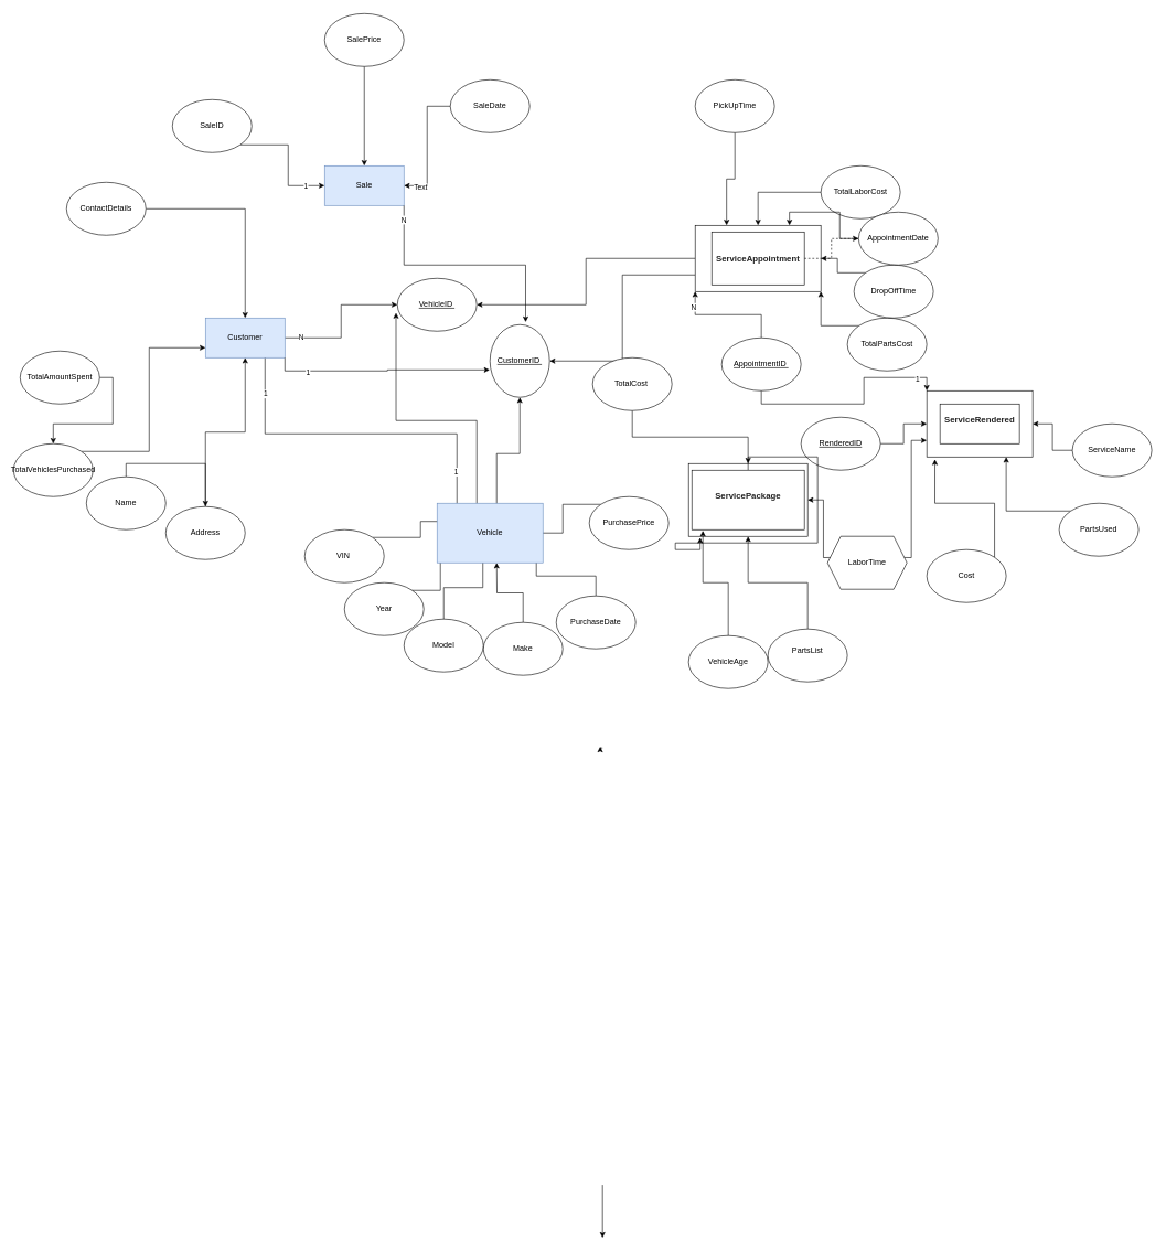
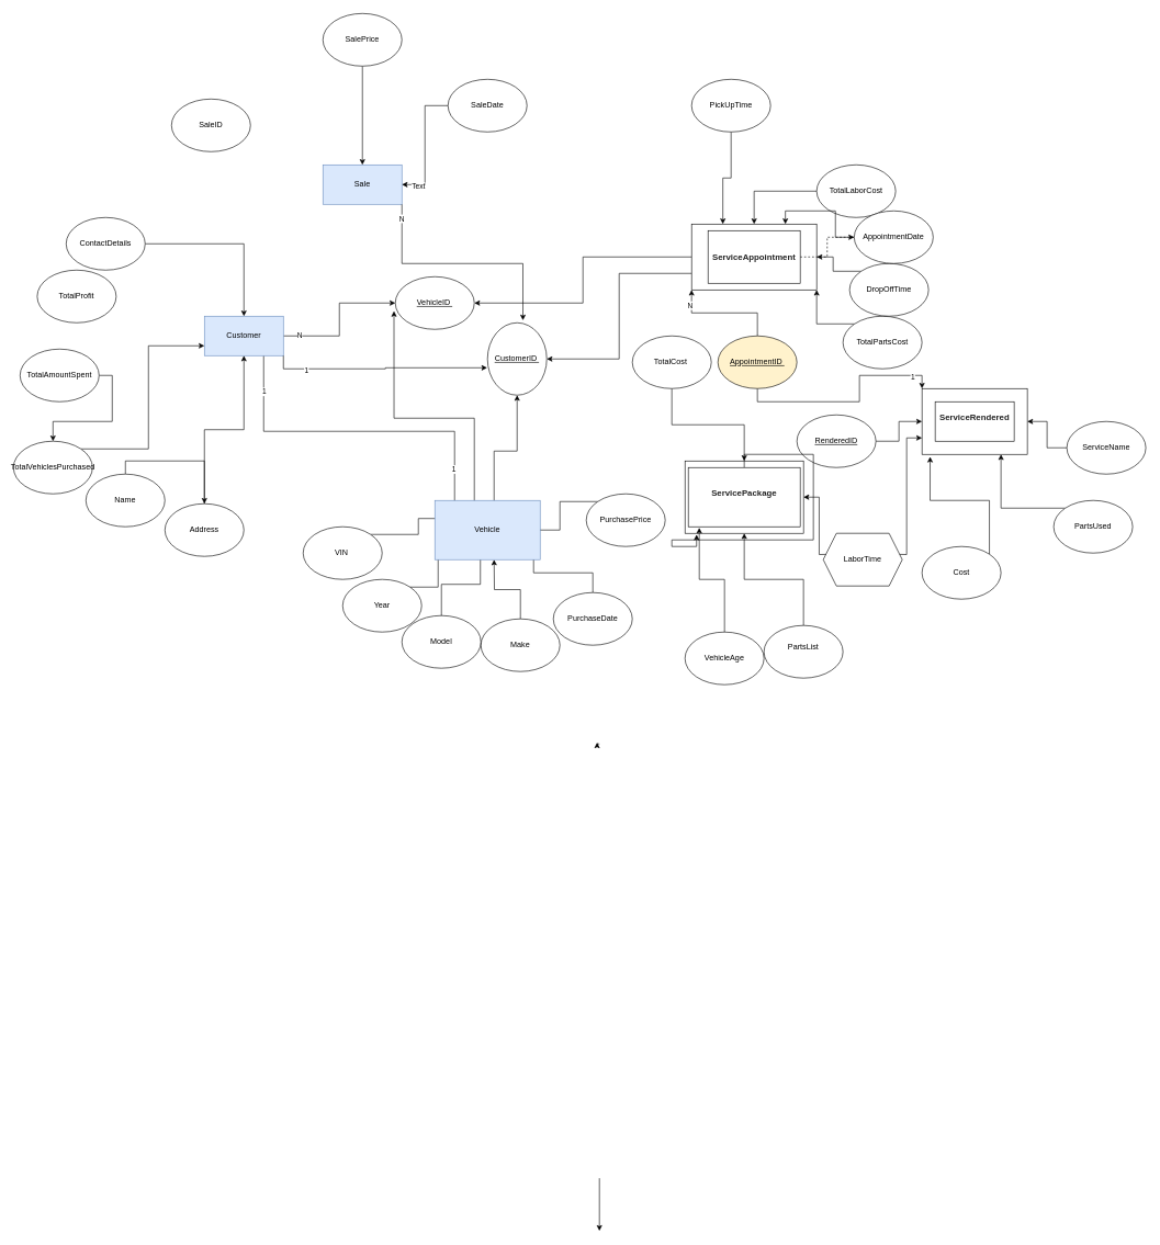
- <mxCell id="49" style="edgeStyle=orthogonalEdgeStyle;rounded=0;orthogonalLoop=1;jettySize=auto;html=1;exitX=1;exitY=1;exitDx=0;exitDy=0;entryX=0;entryY=0.5;entryDx=0;entryDy=0;" parent="1" source="51" target="2" edge="1"><mxGeometry relative="1" as="geometry" /></mxCell>
- <mxCell id="50" value="1" style="edgeLabel;html=1;align=center;verticalAlign=middle;resizable=0;points=[];" parent="49" vertex="1" connectable="0"><mxGeometry x="0.702" relative="1" as="geometry"><mxPoint as="offset" /></mxGeometry></mxCell>
- <mxCell id="22" value="ContactDetails" style="ellipse;whiteSpace=wrap;html=1;" parent="1" vertex="1"><mxGeometry x="100" y="275" width="120" height="80" as="geometry" /></mxCell>
+ <mxCell id="22" value="ContactDetails" style="ellipse;whiteSpace=wrap;html=1;" parent="1" vertex="1"><mxGeometry x="100" y="330" width="120" height="80" as="geometry" /></mxCell>
+ <mxCell id="24" value="TotalProfit" style="ellipse;whiteSpace=wrap;html=1;" parent="1" vertex="1"><mxGeometry x="56" y="410" width="120" height="80" as="geometry" /></mxCell>
- <mxCell id="64" value="&lt;u&gt;AppointmentID&amp;nbsp;&lt;/u&gt;" style="ellipse;whiteSpace=wrap;html=1;" parent="1" vertex="1"><mxGeometry x="1090" y="510" width="120" height="80" as="geometry" /></mxCell>
+ <mxCell id="64" value="&lt;u&gt;AppointmentID&amp;nbsp;&lt;/u&gt;" style="ellipse;whiteSpace=wrap;html=1;fillColor=#fff2cc;" parent="1" vertex="1"><mxGeometry x="1090" y="510" width="120" height="80" as="geometry" /></mxCell>
- <mxCell id="66" value="TotalCost&amp;nbsp;" style="ellipse;whiteSpace=wrap;html=1;" parent="1" vertex="1"><mxGeometry x="895" y="540" width="120" height="80" as="geometry" /></mxCell>
+ <mxCell id="66" value="TotalCost&amp;nbsp;" style="ellipse;whiteSpace=wrap;html=1;" parent="1" vertex="1"><mxGeometry x="960" y="510" width="120" height="80" as="geometry" /></mxCell>
